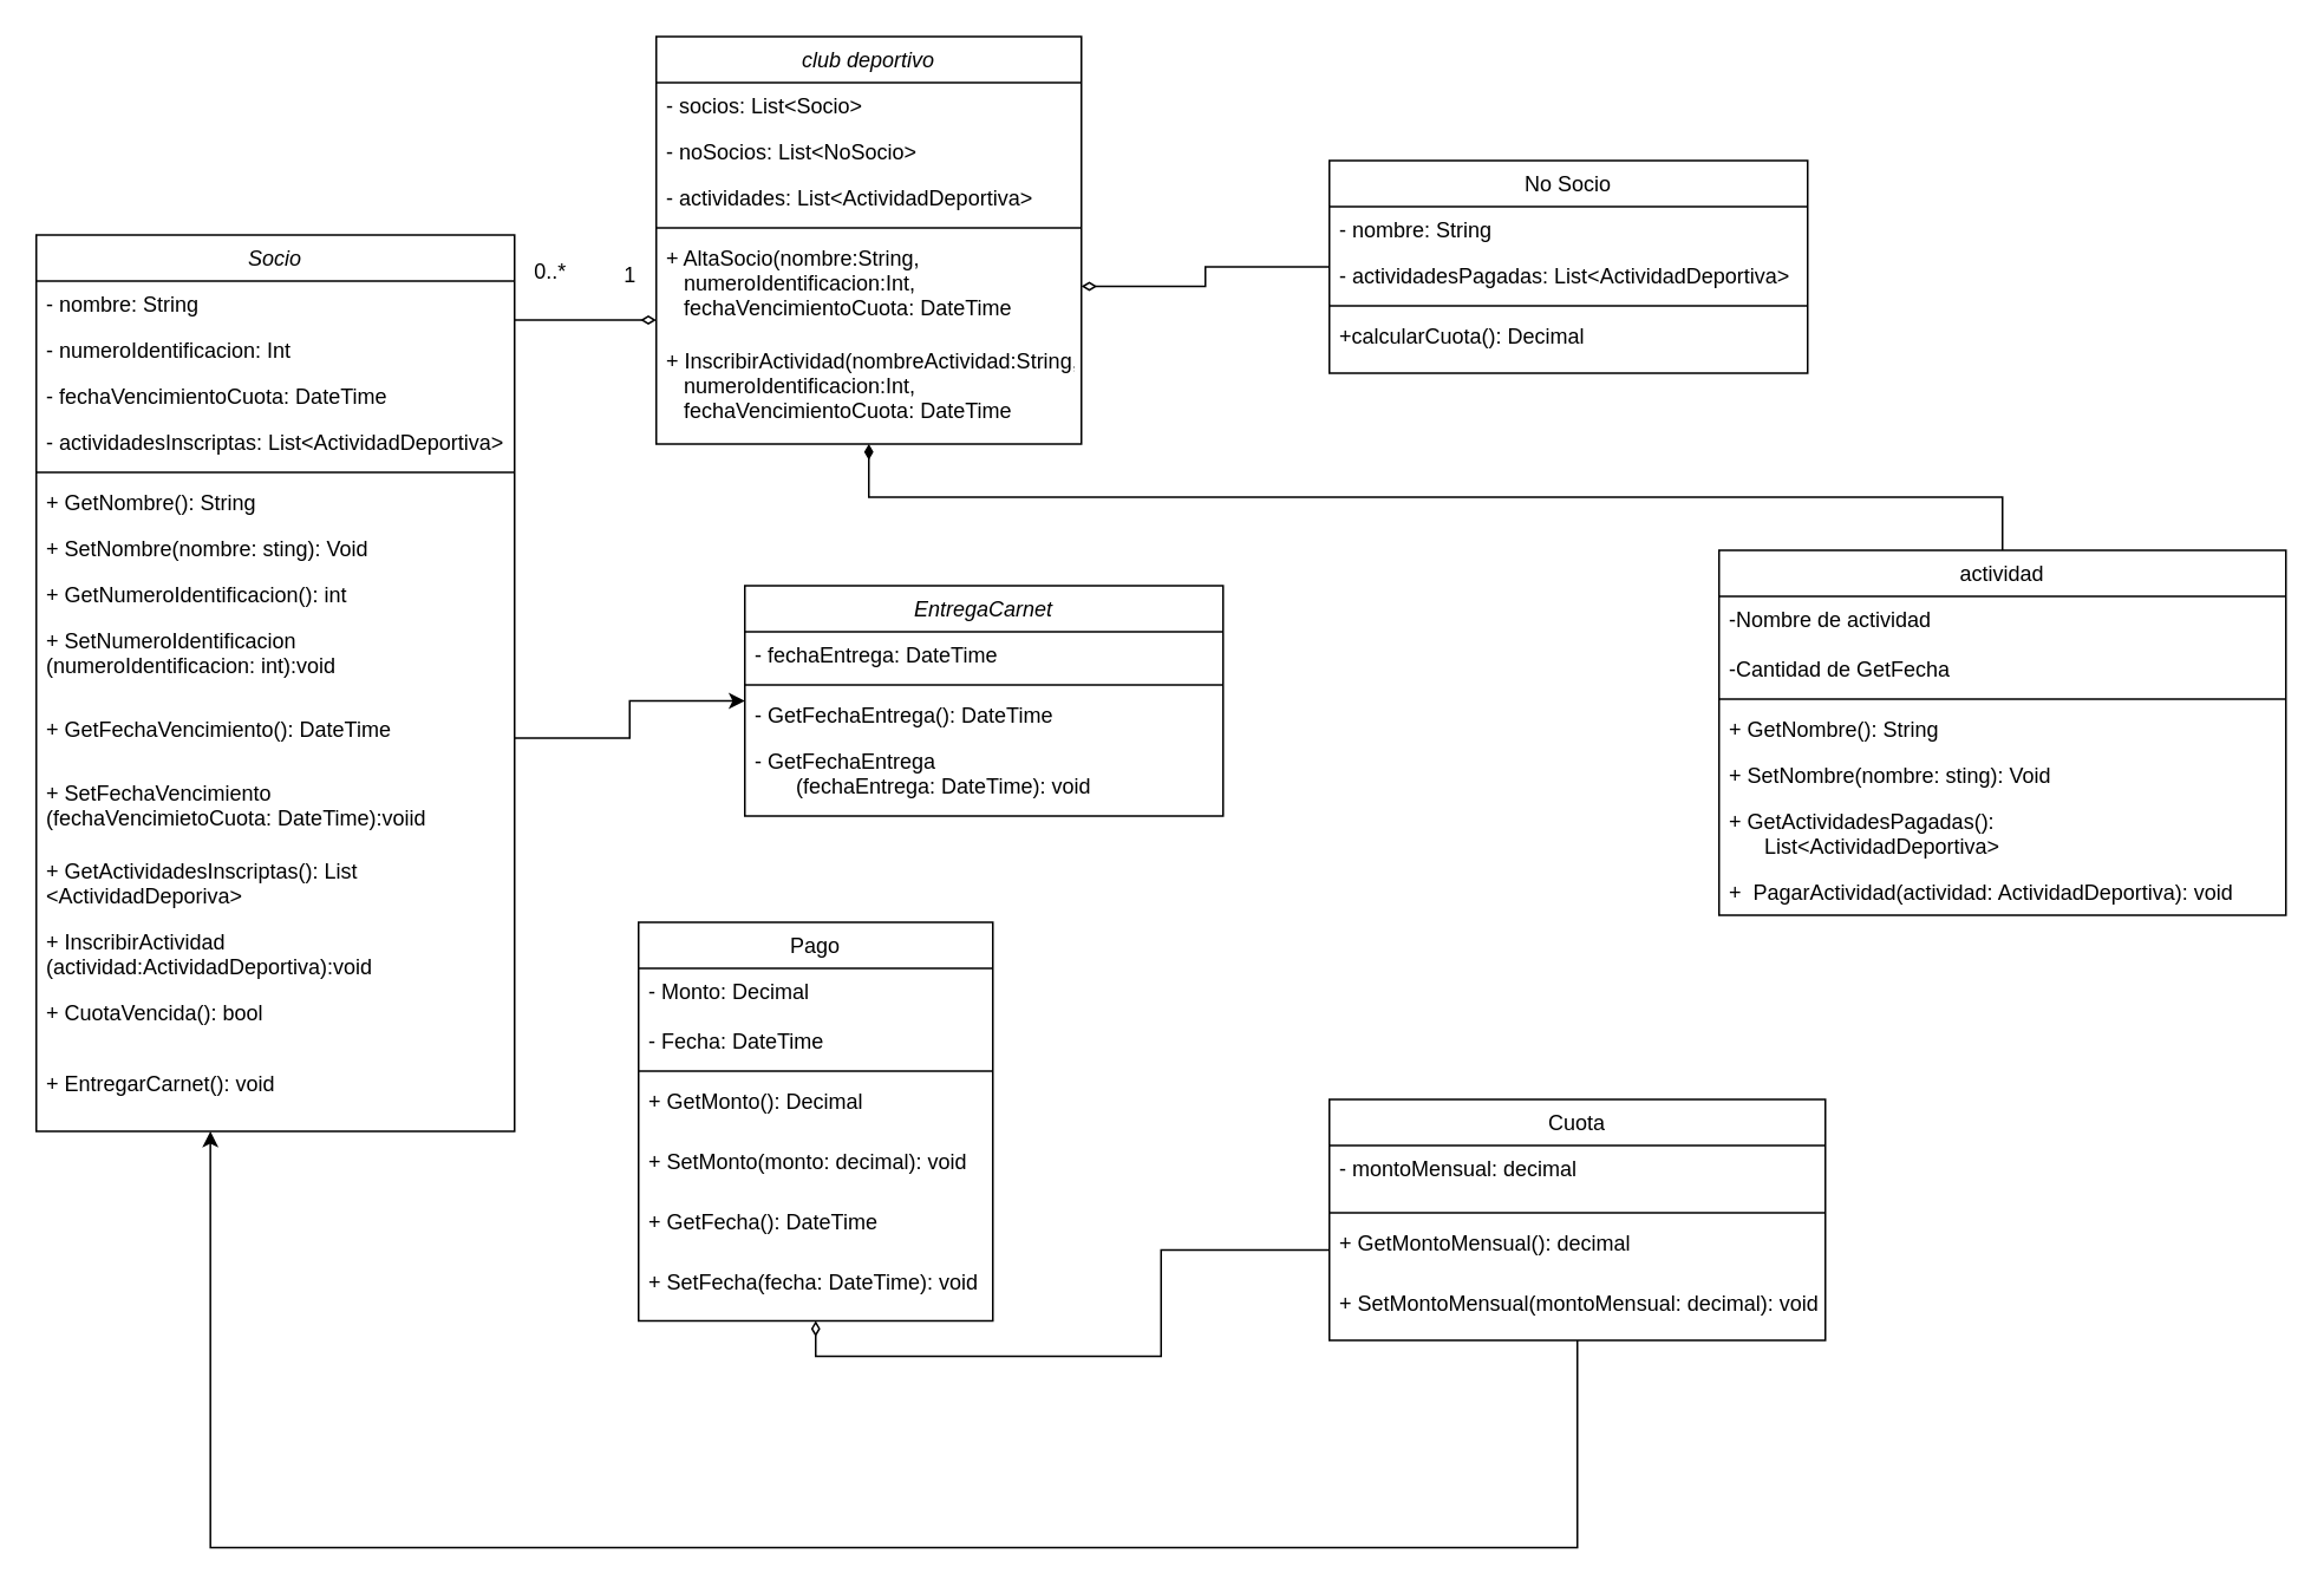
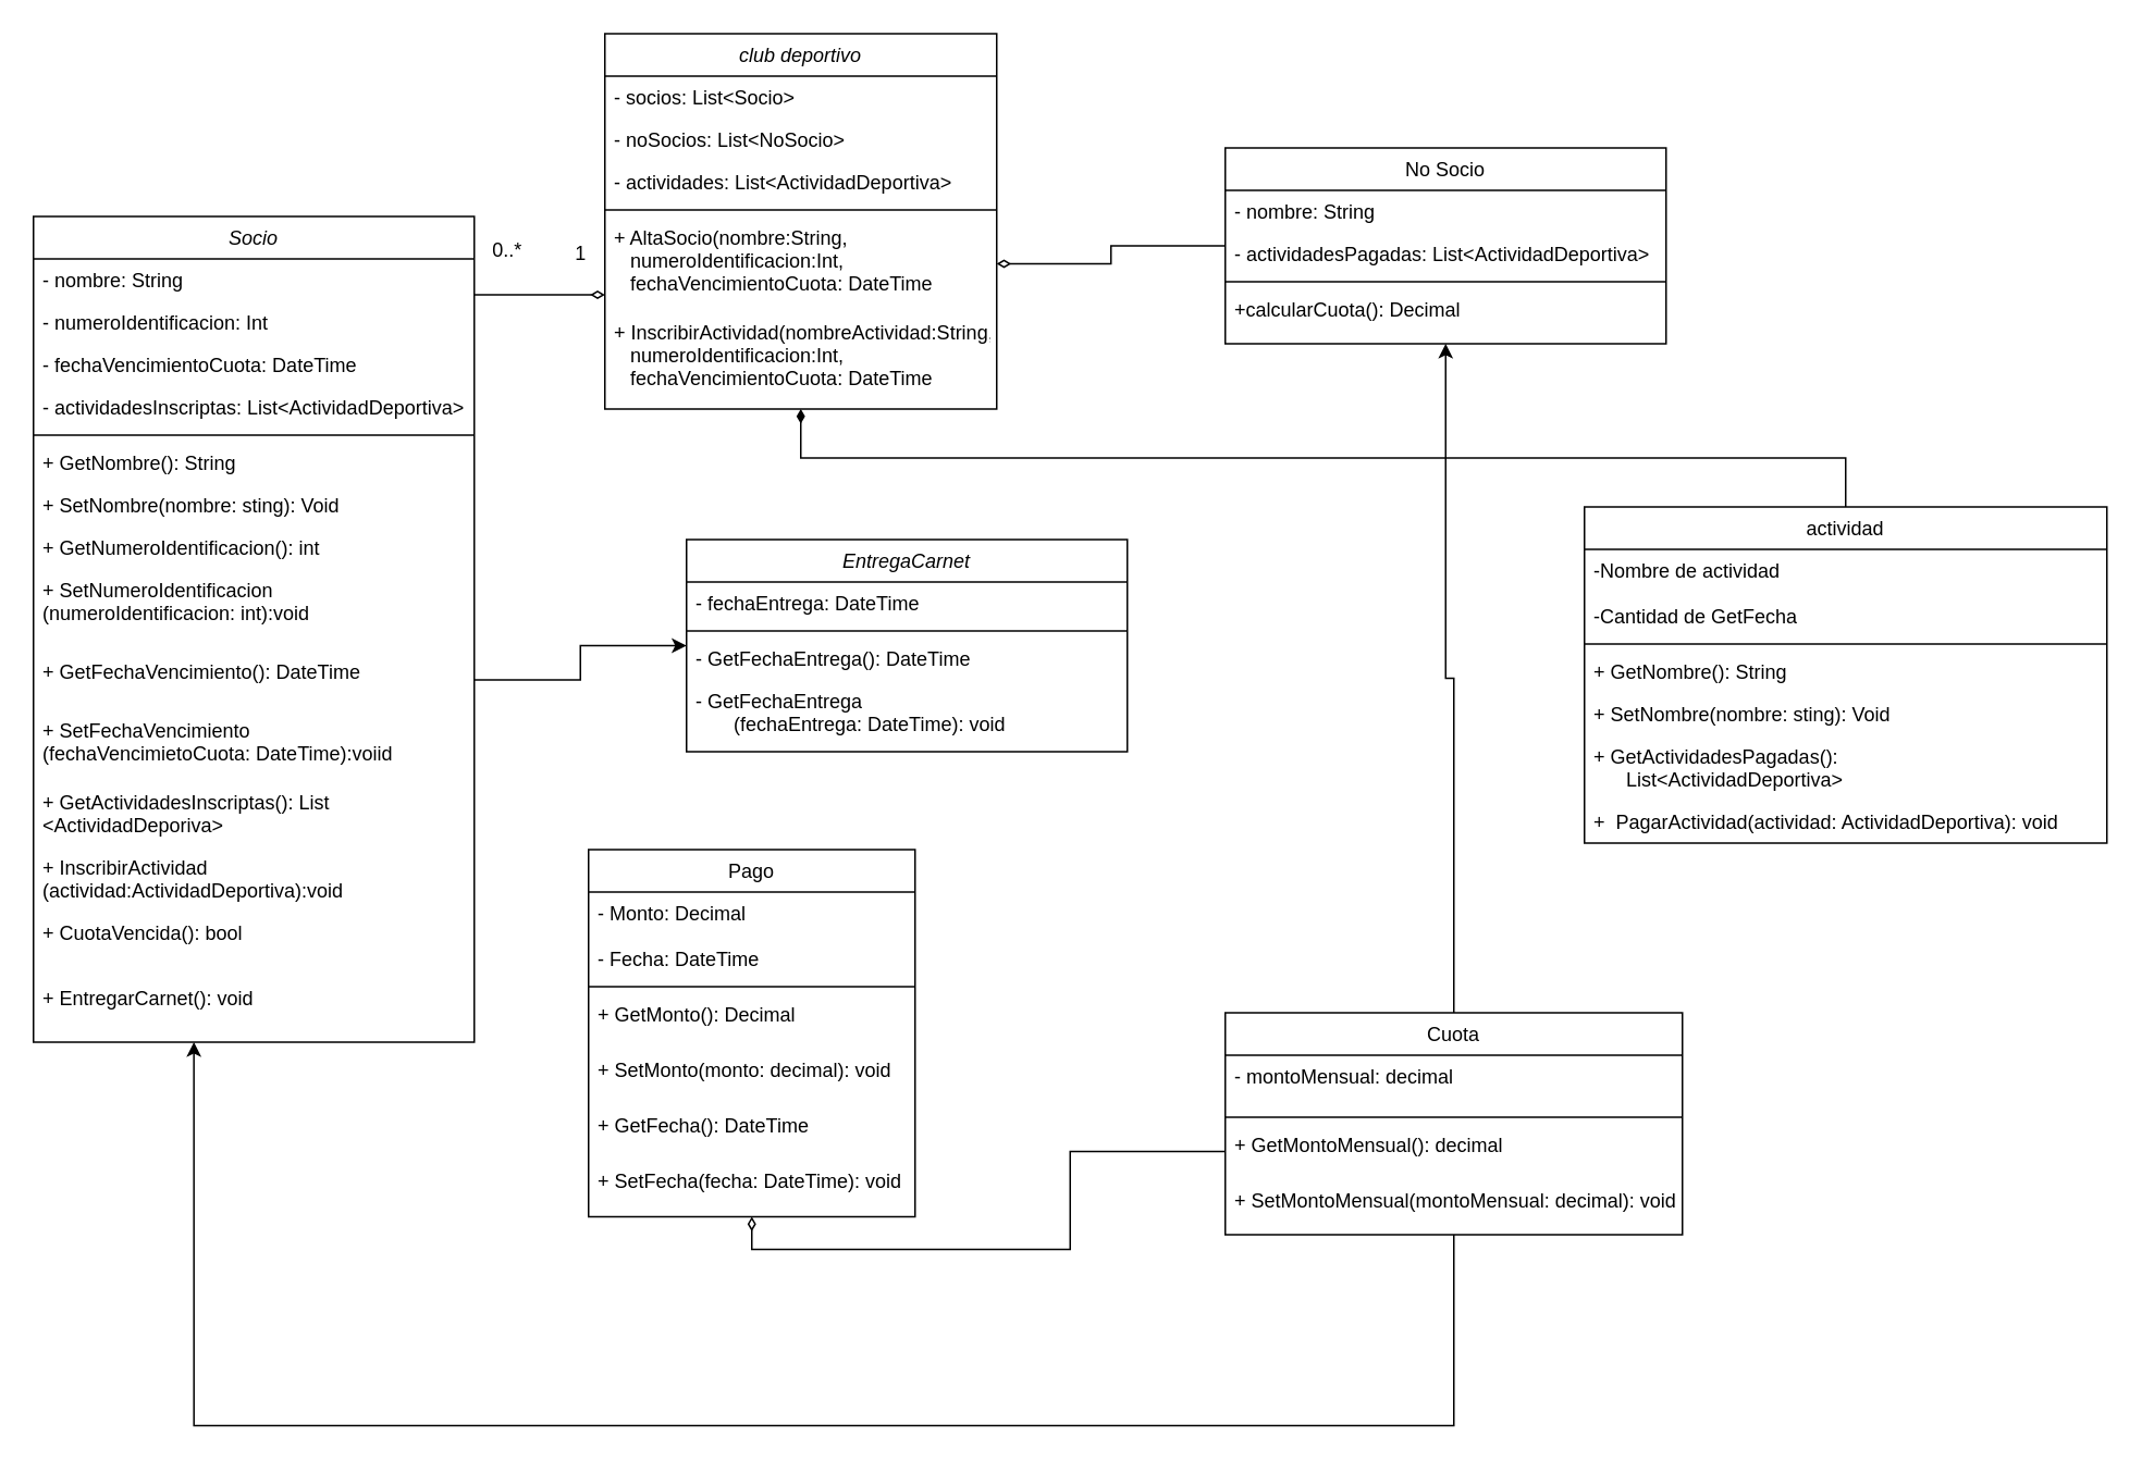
+ <mxCell id="30" style="edgeStyle=orthogonalEdgeStyle;rounded=0;orthogonalLoop=1;jettySize=auto;html=1;exitX=0.5;exitY=0;exitDx=0;exitDy=0;entryX=0.5;entryY=1;entryDx=0;entryDy=0;" edge="1" parent="1" source="31" target="25"><mxGeometry relative="1" as="geometry" /></mxCell>
